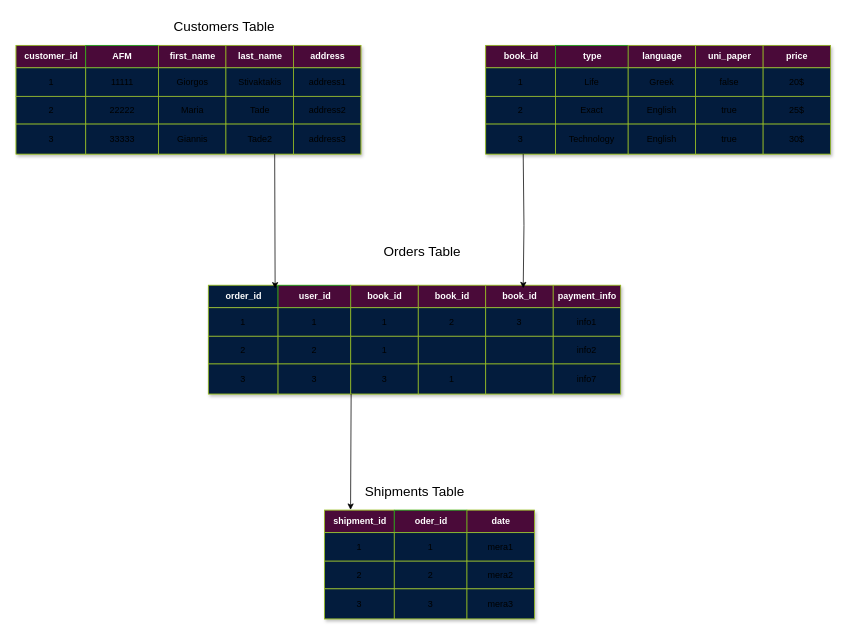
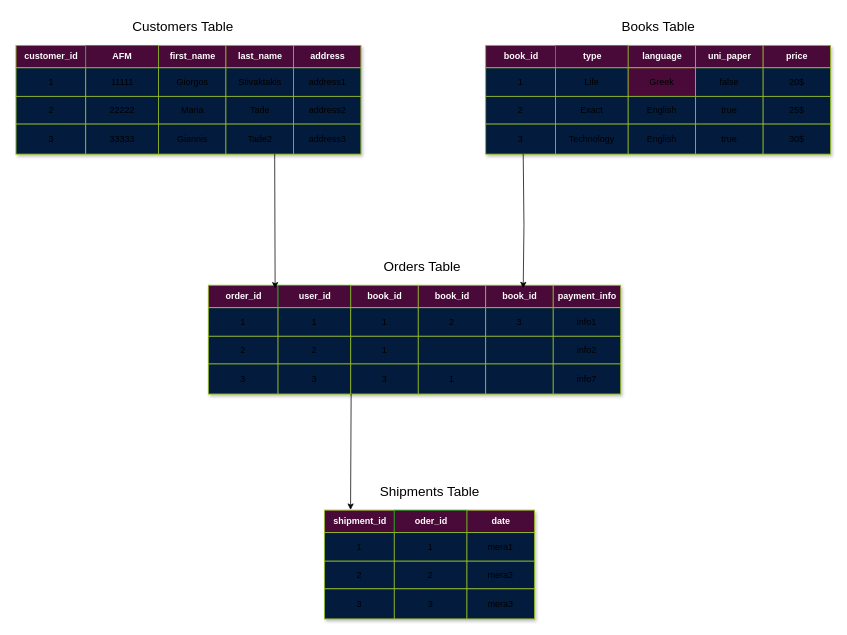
- <mxCell id="52" value="&lt;span style=&quot;font-size: 18px;&quot;&gt;Customers Table&lt;/span&gt;" style="text;html=1;strokeColor=none;fillColor=none;align=center;verticalAlign=middle;whiteSpace=wrap;rounded=0;" vertex="1" parent="1"><mxGeometry x="205" y="20" width="187" height="30" as="geometry" /></mxCell>
+ <mxCell id="52" value="&lt;span style=&quot;font-size: 18px;&quot;&gt;Customers Table&lt;/span&gt;" style="text;html=1;strokeColor=none;fillColor=none;align=center;verticalAlign=middle;whiteSpace=wrap;rounded=0;" vertex="1" parent="1"><mxGeometry x="150" y="20" width="187" height="30" as="geometry" /></mxCell>
+ <mxCell id="53" value="&lt;span style=&quot;font-size: 18px;&quot;&gt;Books Table&lt;/span&gt;" style="text;html=1;strokeColor=none;fillColor=none;align=center;verticalAlign=middle;whiteSpace=wrap;rounded=0;" vertex="1" parent="1"><mxGeometry x="783.5" y="20" width="187" height="30" as="geometry" /></mxCell>
- <mxCell id="12" value="Greek" style="connectable=0;recursiveResize=0;strokeColor=inherit;fillColor=#031C3D;align=center;whiteSpace=wrap;html=1;" vertex="1" parent="9"><mxGeometry x="190" width="90" height="38" as="geometry"><mxRectangle width="90" height="38" as="alternateBounds" /></mxGeometry></mxCell>
+ <mxCell id="12" value="Greek" style="connectable=0;recursiveResize=0;strokeColor=inherit;fillColor=#4a0a39;align=center;whiteSpace=wrap;html=1;" vertex="1" parent="9"><mxGeometry x="190" width="90" height="38" as="geometry"><mxRectangle width="90" height="38" as="alternateBounds" /></mxGeometry></mxCell>
- <mxCell id="84" value="&lt;span style=&quot;font-size: 18px;&quot;&gt;Orders Table&lt;/span&gt;" style="text;html=1;strokeColor=none;fillColor=none;align=center;verticalAlign=middle;whiteSpace=wrap;rounded=0;" vertex="1" parent="1"><mxGeometry x="468.5" y="320" width="187" height="30" as="geometry" /></mxCell>
+ <mxCell id="84" value="&lt;span style=&quot;font-size: 18px;&quot;&gt;Orders Table&lt;/span&gt;" style="text;html=1;strokeColor=none;fillColor=none;align=center;verticalAlign=middle;whiteSpace=wrap;rounded=0;" vertex="1" parent="1"><mxGeometry x="468.5" y="340" width="187" height="30" as="geometry" /></mxCell>
- <mxCell id="56" value="order_id" style="connectable=0;recursiveResize=0;strokeColor=inherit;fillColor=#031c3d;align=center;fontStyle=1;fontColor=#FFFFFF;html=1;" vertex="1" parent="55"><mxGeometry width="93" height="30" as="geometry"><mxRectangle width="93" height="30" as="alternateBounds" /></mxGeometry></mxCell>
+ <mxCell id="56" value="order_id" style="connectable=0;recursiveResize=0;strokeColor=inherit;fillColor=#4A0A39;align=center;fontStyle=1;fontColor=#FFFFFF;html=1;" vertex="1" parent="55"><mxGeometry width="93" height="30" as="geometry"><mxRectangle width="93" height="30" as="alternateBounds" /></mxGeometry></mxCell>
- <mxCell id="83" value="&lt;span style=&quot;font-size: 18px;&quot;&gt;Shipments Table&lt;/span&gt;" style="text;html=1;strokeColor=none;fillColor=none;align=center;verticalAlign=middle;whiteSpace=wrap;rounded=0;" vertex="1" parent="1"><mxGeometry x="458.5" y="640" width="187" height="30" as="geometry" /></mxCell>
+ <mxCell id="83" value="&lt;span style=&quot;font-size: 18px;&quot;&gt;Shipments Table&lt;/span&gt;" style="text;html=1;strokeColor=none;fillColor=none;align=center;verticalAlign=middle;whiteSpace=wrap;rounded=0;" vertex="1" parent="1"><mxGeometry x="478.5" y="640" width="187" height="30" as="geometry" /></mxCell>
